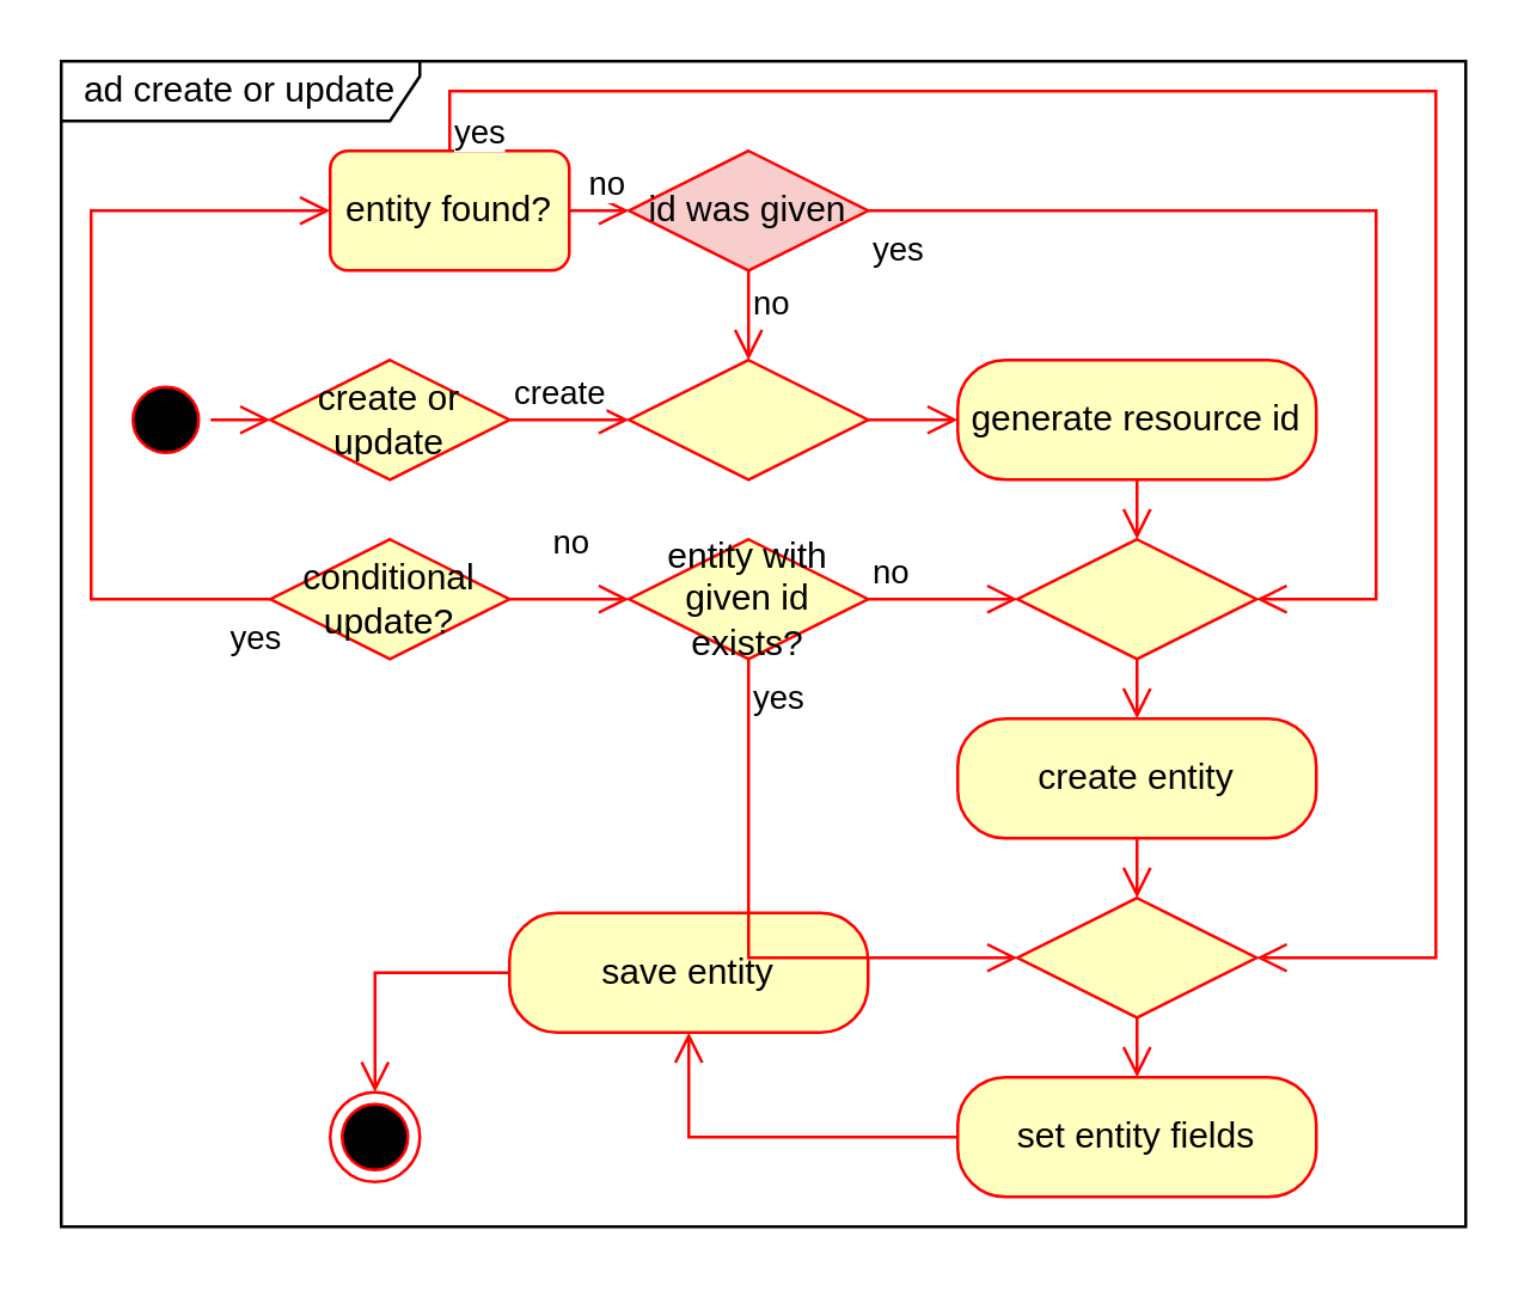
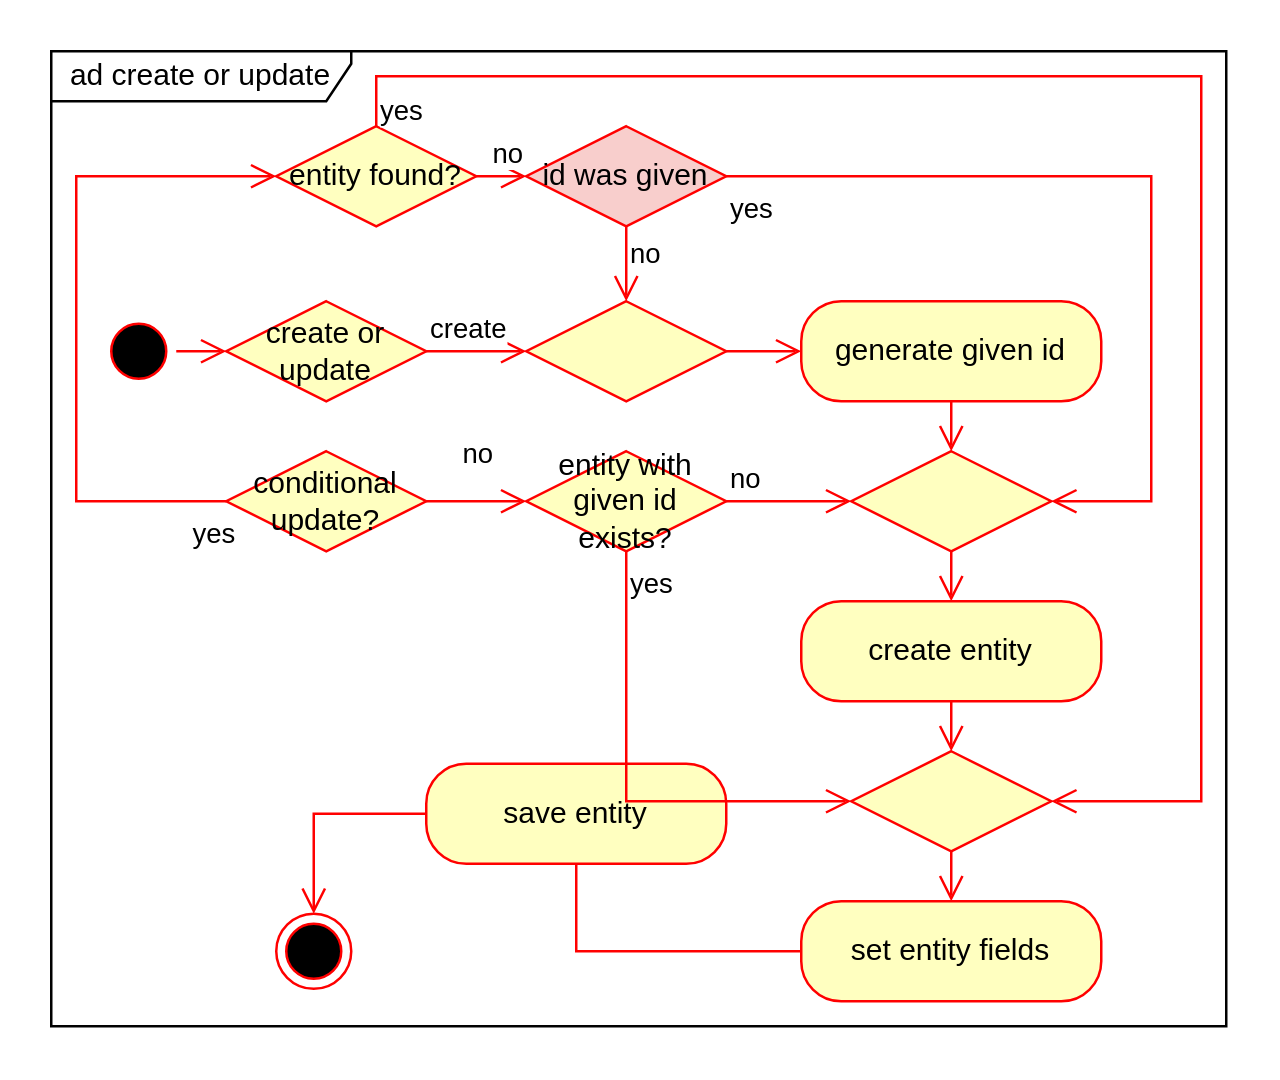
- <mxCell id="28" value="entity found?" style="whiteSpace=wrap;html=1;fillColor=#ffffc0;strokeColor=#ff0000;rounded=1;" vertex="1" parent="1"><mxGeometry x="110" y="50" width="80" height="40" as="geometry" /></mxCell>
+ <mxCell id="28" value="entity found?" style="rhombus;whiteSpace=wrap;html=1;fillColor=#ffffc0;strokeColor=#ff0000;" vertex="1" parent="1"><mxGeometry x="110" y="50" width="80" height="40" as="geometry" /></mxCell>
- <mxCell id="7" value="generate resource id" style="rounded=1;whiteSpace=wrap;html=1;arcSize=40;fontColor=#000000;fillColor=#ffffc0;strokeColor=#ff0000;" vertex="1" parent="1"><mxGeometry x="320" y="120" width="120" height="40" as="geometry" /></mxCell>
+ <mxCell id="7" value="generate given id" style="rounded=1;whiteSpace=wrap;html=1;arcSize=40;fontColor=#000000;fillColor=#ffffc0;strokeColor=#ff0000;" vertex="1" parent="1"><mxGeometry x="320" y="120" width="120" height="40" as="geometry" /></mxCell>
- <mxCell id="16" value="" style="edgeStyle=orthogonalEdgeStyle;html=1;verticalAlign=bottom;endArrow=open;endSize=8;strokeColor=#ff0000;rounded=0;" edge="1" source="15" parent="1" target="19"><mxGeometry relative="1" as="geometry"><mxPoint x="610" y="380" as="targetPoint" /></mxGeometry></mxCell>
+ <mxCell id="16" value="" style="edgeStyle=orthogonalEdgeStyle;html=1;verticalAlign=bottom;endArrow=none;endSize=8;strokeColor=#ff0000;rounded=0;" edge="1" source="15" parent="1" target="19"><mxGeometry relative="1" as="geometry"><mxPoint x="610" y="380" as="targetPoint" /></mxGeometry></mxCell>
